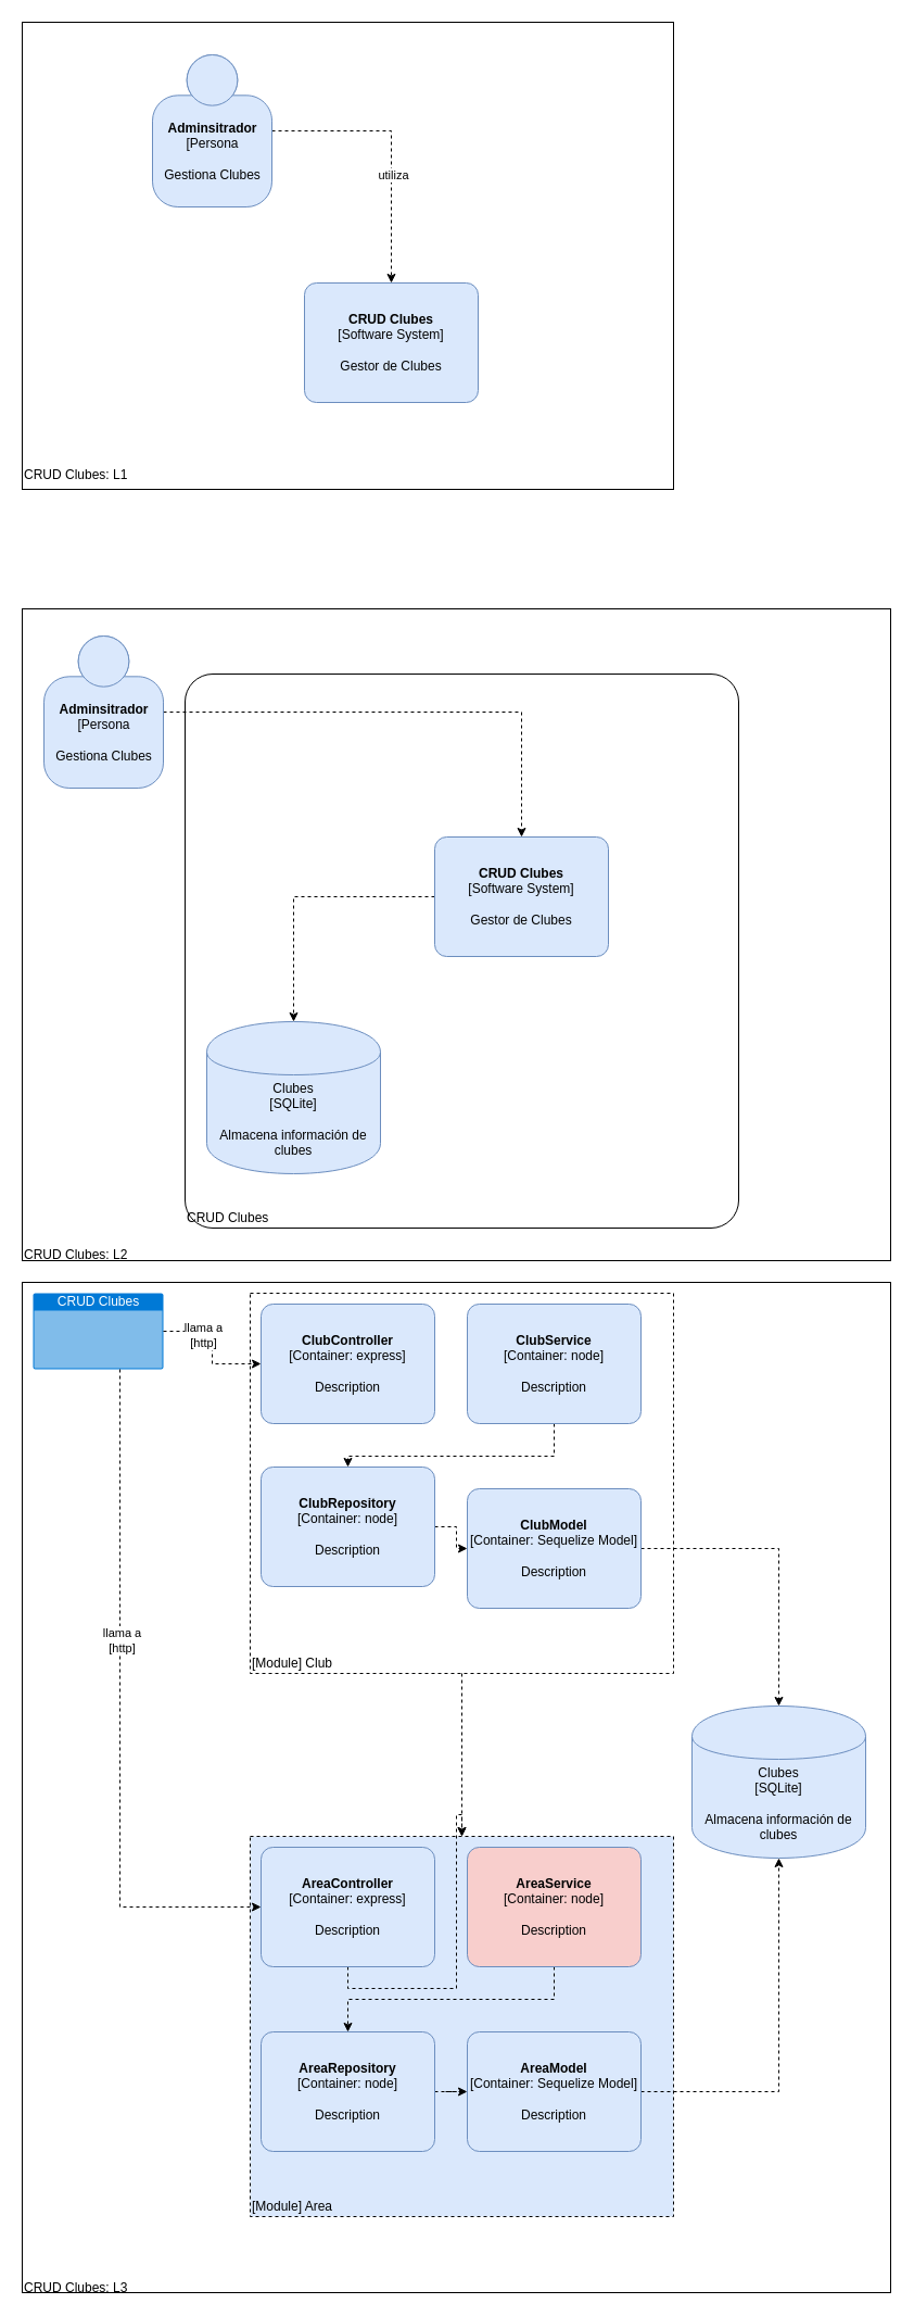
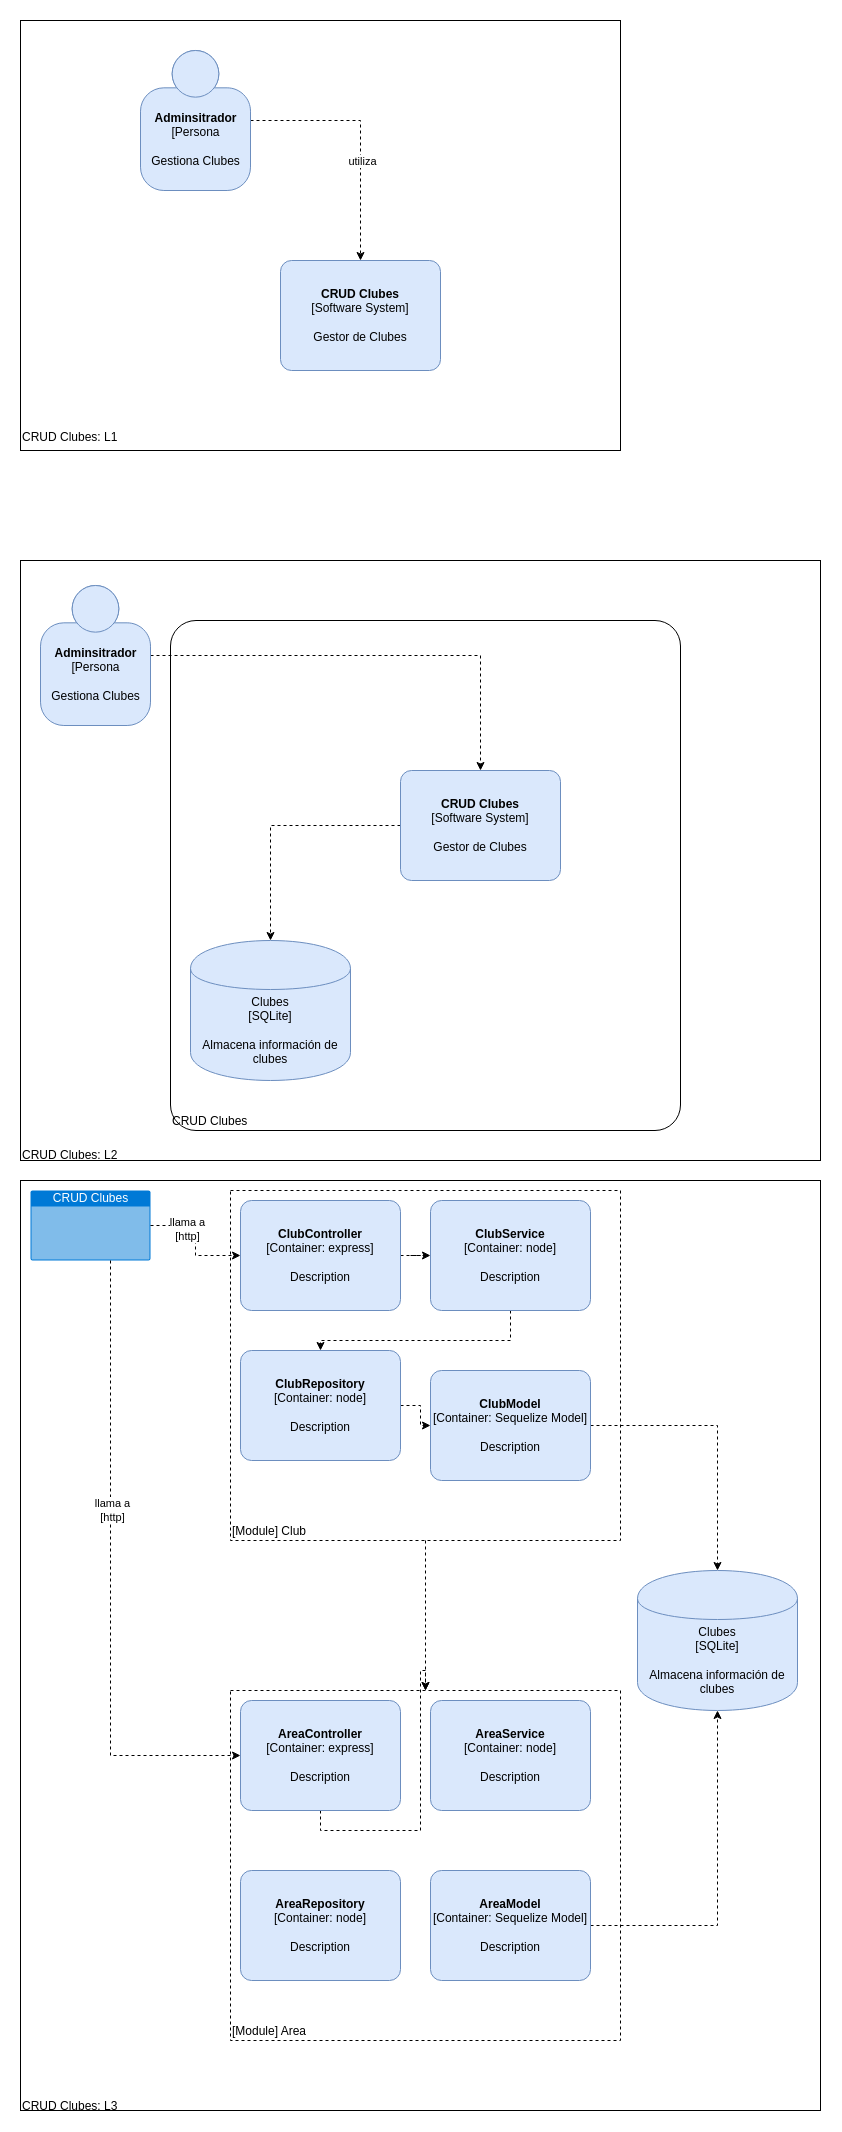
+ <mxCell id="17" style="edgeStyle=orthogonalEdgeStyle;rounded=0;orthogonalLoop=1;jettySize=auto;html=1;dashed=1;strokeColor=#000000;" edge="1" parent="1" source="18" target="20"><mxGeometry relative="1" as="geometry" /></mxCell>
- <mxCell id="30" value="&lt;span&gt;&lt;b&gt;AreaService&lt;/b&gt;&lt;/span&gt;&lt;br&gt;&lt;div&gt;[Container:&amp;nbsp;&lt;span&gt;node&lt;/span&gt;&lt;span&gt;]&lt;/span&gt;&lt;/div&gt;&lt;br&gt;&lt;div&gt;Description&lt;/div&gt;" style="rounded=1;whiteSpace=wrap;html=1;labelBackgroundColor=none;fillColor=#f8cecc;fontColor=#000000;align=center;arcSize=10;strokeColor=#6c8ebf;points=[[0.25,0,0],[0.5,0,0],[0.75,0,0],[1,0.25,0],[1,0.5,0],[1,0.75,0],[0.75,1,0],[0.5,1,0],[0.25,1,0],[0,0.75,0],[0,0.5,0],[0,0.25,0]];" vertex="1" parent="1"><mxGeometry x="430" y="1700" width="160" height="110.0" as="geometry" /></mxCell>
+ <mxCell id="30" value="&lt;span&gt;&lt;b&gt;AreaService&lt;/b&gt;&lt;/span&gt;&lt;br&gt;&lt;div&gt;[Container:&amp;nbsp;&lt;span&gt;node&lt;/span&gt;&lt;span&gt;]&lt;/span&gt;&lt;/div&gt;&lt;br&gt;&lt;div&gt;Description&lt;/div&gt;" style="rounded=1;whiteSpace=wrap;html=1;labelBackgroundColor=none;fillColor=#dae8fc;fontColor=#000000;align=center;arcSize=10;strokeColor=#6c8ebf;points=[[0.25,0,0],[0.5,0,0],[0.75,0,0],[1,0.25,0],[1,0.5,0],[1,0.75,0],[0.75,1,0],[0.5,1,0],[0.25,1,0],[0,0.75,0],[0,0.5,0],[0,0.25,0]];" vertex="1" parent="1"><mxGeometry x="430" y="1700" width="160" height="110.0" as="geometry" /></mxCell>
- <mxCell id="29" style="edgeStyle=orthogonalEdgeStyle;rounded=0;orthogonalLoop=1;jettySize=auto;html=1;dashed=1;strokeColor=#000000;" edge="1" parent="1" source="30" target="32"><mxGeometry relative="1" as="geometry"><Array as="points"><mxPoint x="510" y="1840" /><mxPoint x="320" y="1840" /></Array></mxGeometry></mxCell>
- <mxCell id="26" value="&lt;br&gt;&lt;br&gt;&lt;br&gt;&lt;br&gt;&lt;br&gt;&lt;br&gt;&lt;br&gt;&lt;br&gt;&lt;br&gt;&lt;br&gt;&lt;br&gt;&lt;br&gt;&lt;br&gt;&lt;br&gt;&lt;br&gt;&lt;br&gt;&lt;br&gt;&lt;br&gt;&lt;br&gt;&lt;br&gt;&lt;br&gt;&lt;br&gt;&lt;br&gt;[Module] Area" style="rounded=0;whiteSpace=wrap;html=1;dashed=1;align=left;fillColor=#dae8fc;" vertex="1" parent="1"><mxGeometry x="230" y="1690" width="390" height="350" as="geometry" /></mxCell>
+ <mxCell id="26" value="&lt;br&gt;&lt;br&gt;&lt;br&gt;&lt;br&gt;&lt;br&gt;&lt;br&gt;&lt;br&gt;&lt;br&gt;&lt;br&gt;&lt;br&gt;&lt;br&gt;&lt;br&gt;&lt;br&gt;&lt;br&gt;&lt;br&gt;&lt;br&gt;&lt;br&gt;&lt;br&gt;&lt;br&gt;&lt;br&gt;&lt;br&gt;&lt;br&gt;&lt;br&gt;[Module] Area" style="rounded=0;whiteSpace=wrap;html=1;dashed=1;align=left;" vertex="1" parent="1"><mxGeometry x="230" y="1690" width="390" height="350" as="geometry" /></mxCell>
- <mxCell id="31" style="edgeStyle=orthogonalEdgeStyle;rounded=0;orthogonalLoop=1;jettySize=auto;html=1;entryX=0;entryY=0.5;entryDx=0;entryDy=0;entryPerimeter=0;dashed=1;strokeColor=#000000;" edge="1" parent="1" source="32" target="34"><mxGeometry relative="1" as="geometry" /></mxCell>
